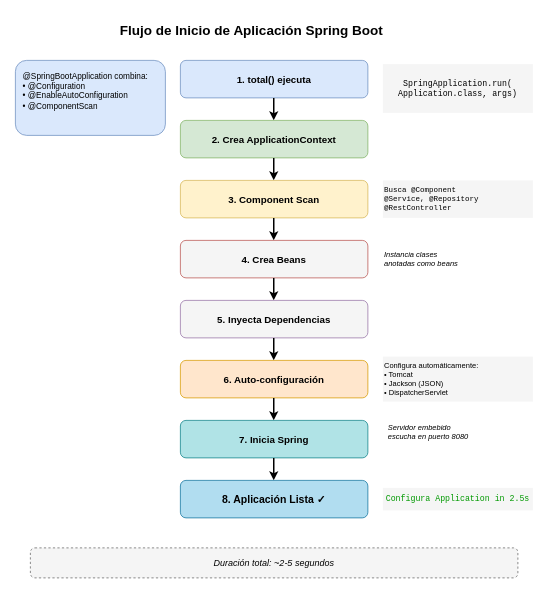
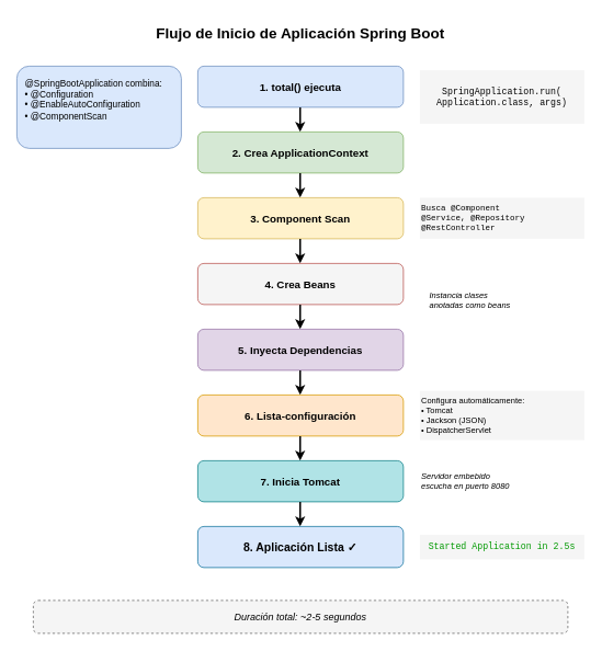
- <mxCell id="2" value="Flujo de Inicio de Aplicación Spring Boot" style="text;html=1;strokeColor=none;fillColor=none;align=center;verticalAlign=middle;whiteSpace=wrap;fontSize=18;fontStyle=1" vertex="1" parent="1"><mxGeometry x="85" y="20" width="500" height="40" as="geometry" /></mxCell>
+ <mxCell id="2" value="Flujo de Inicio de Aplicación Spring Boot" style="text;html=1;strokeColor=none;fillColor=none;align=center;verticalAlign=middle;whiteSpace=wrap;fontSize=18;fontStyle=1" vertex="1" parent="1"><mxGeometry x="115" y="20" width="500" height="40" as="geometry" /></mxCell>
- <mxCell id="12" value="Instancia clases&#10;anotadas como beans" style="text;html=1;strokeColor=none;fillColor=none;align=left;verticalAlign=middle;whiteSpace=wrap;fontSize=10;fontStyle=2" vertex="1" parent="1"><mxGeometry x="510" y="325" width="200" height="40" as="geometry" /></mxCell>
+ <mxCell id="12" value="Instancia clases&#10;anotadas como beans" style="text;html=1;strokeColor=none;fillColor=none;align=left;verticalAlign=middle;whiteSpace=wrap;fontSize=10;fontStyle=2" vertex="1" parent="1"><mxGeometry x="520" y="345" width="200" height="40" as="geometry" /></mxCell>
- <mxCell id="14" value="5. Inyecta Dependencias" style="rounded=1;whiteSpace=wrap;html=1;fillColor=#f5f5f5;strokeColor=#9673a6;fontSize=13;fontStyle=1;" vertex="1" parent="1"><mxGeometry x="240" y="400" width="250" height="50" as="geometry" /></mxCell>
+ <mxCell id="14" value="5. Inyecta Dependencias" style="rounded=1;whiteSpace=wrap;html=1;fillColor=#e1d5e7;strokeColor=#9673a6;fontSize=13;fontStyle=1" vertex="1" parent="1"><mxGeometry x="240" y="400" width="250" height="50" as="geometry" /></mxCell>
- <mxCell id="16" value="6. Auto-configuración" style="rounded=1;whiteSpace=wrap;html=1;fillColor=#ffe6cc;strokeColor=#d79b00;fontSize=13;fontStyle=1" vertex="1" parent="1"><mxGeometry x="240" y="480" width="250" height="50" as="geometry" /></mxCell>
+ <mxCell id="16" value="6. Lista-configuración" style="rounded=1;whiteSpace=wrap;html=1;fillColor=#ffe6cc;strokeColor=#d79b00;fontSize=13;fontStyle=1" vertex="1" parent="1"><mxGeometry x="240" y="480" width="250" height="50" as="geometry" /></mxCell>
- <mxCell id="20" value="Servidor embebido&#10;escucha en puerto 8080" style="text;html=1;strokeColor=none;fillColor=none;align=left;verticalAlign=middle;whiteSpace=wrap;fontSize=10;fontStyle=2" vertex="1" parent="1"><mxGeometry x="515" y="555" width="200" height="40" as="geometry" /></mxCell>
+ <mxCell id="20" value="Servidor embebido&#10;escucha en puerto 8080" style="text;html=1;strokeColor=none;fillColor=none;align=left;verticalAlign=middle;whiteSpace=wrap;fontSize=10;fontStyle=2" vertex="1" parent="1"><mxGeometry x="510" y="565" width="200" height="40" as="geometry" /></mxCell>
- <mxCell id="19" value="7. Inicia Spring" style="rounded=1;whiteSpace=wrap;html=1;fillColor=#b0e3e6;strokeColor=#0e8088;fontSize=13;fontStyle=1" vertex="1" parent="1"><mxGeometry x="240" y="560" width="250" height="50" as="geometry" /></mxCell>
+ <mxCell id="19" value="7. Inicia Tomcat" style="rounded=1;whiteSpace=wrap;html=1;fillColor=#b0e3e6;strokeColor=#0e8088;fontSize=13;fontStyle=1" vertex="1" parent="1"><mxGeometry x="240" y="560" width="250" height="50" as="geometry" /></mxCell>
- <mxCell id="22" value="8. Aplicación Lista ✓" style="rounded=1;whiteSpace=wrap;html=1;fillColor=#b1ddf0;strokeColor=#10739e;fontSize=14;fontStyle=1" vertex="1" parent="1"><mxGeometry x="240" y="640" width="250" height="50" as="geometry" /></mxCell>
+ <mxCell id="22" value="8. Aplicación Lista ✓" style="rounded=1;whiteSpace=wrap;html=1;fillColor=#dae8fc;strokeColor=#10739e;fontSize=14;fontStyle=1;" vertex="1" parent="1"><mxGeometry x="240" y="640" width="250" height="50" as="geometry" /></mxCell>
- <mxCell id="23" value="Configura Application in 2.5s" style="text;html=1;strokeColor=none;fillColor=#f5f5f5;align=center;verticalAlign=middle;whiteSpace=wrap;fontSize=11;fontFamily=Courier New;fontColor=#009900" vertex="1" parent="1"><mxGeometry x="510" y="650" width="200" height="30" as="geometry" /></mxCell>
+ <mxCell id="23" value="Started Application in 2.5s" style="text;html=1;strokeColor=none;fillColor=#f5f5f5;align=center;verticalAlign=middle;whiteSpace=wrap;fontSize=11;fontFamily=Courier New;fontColor=#009900" vertex="1" parent="1"><mxGeometry x="510" y="650" width="200" height="30" as="geometry" /></mxCell>
